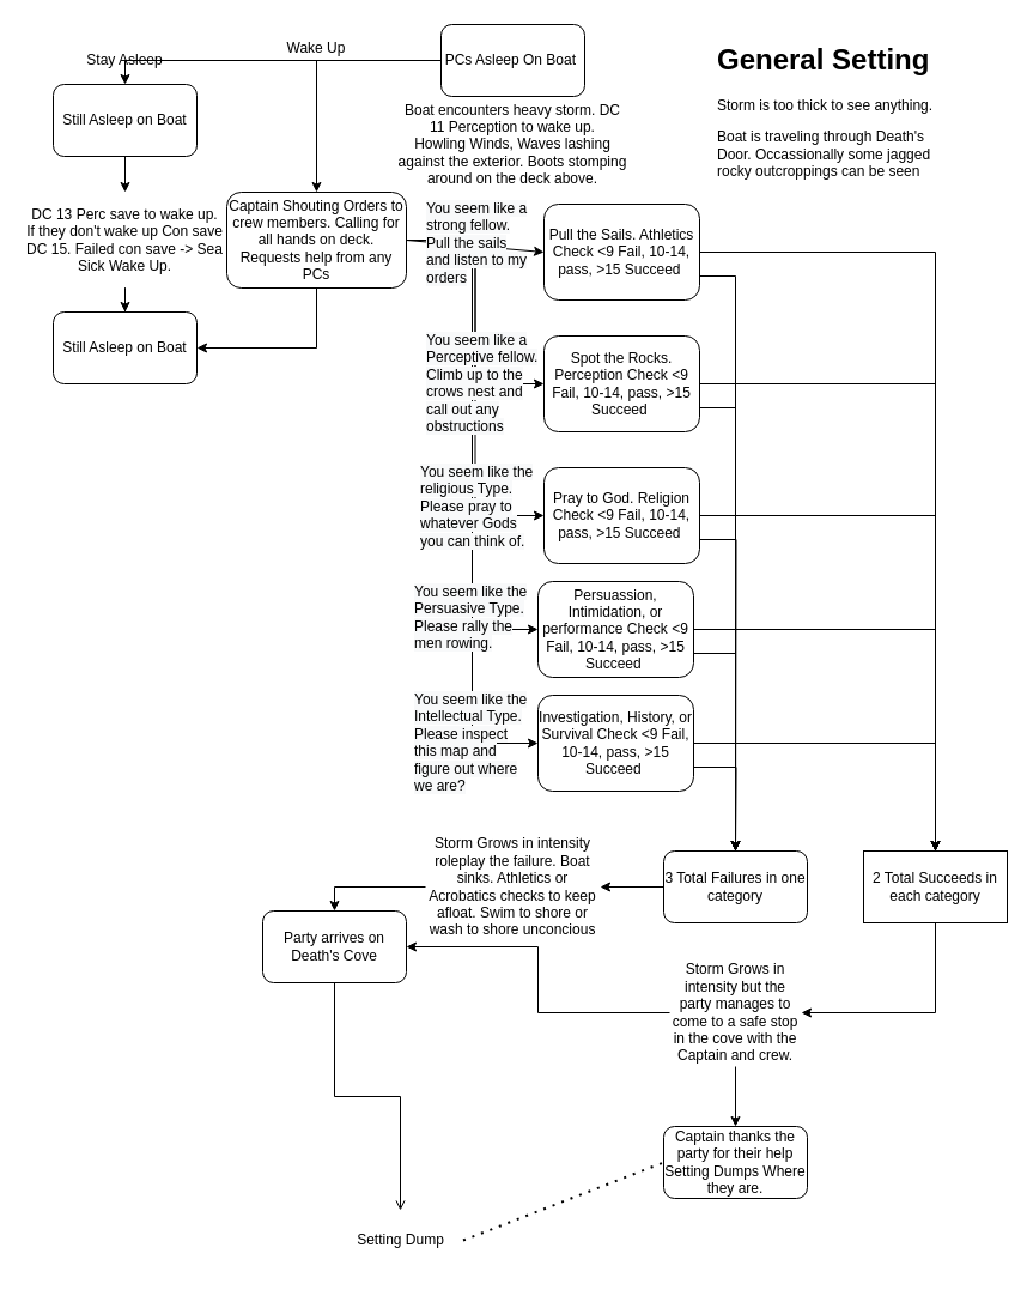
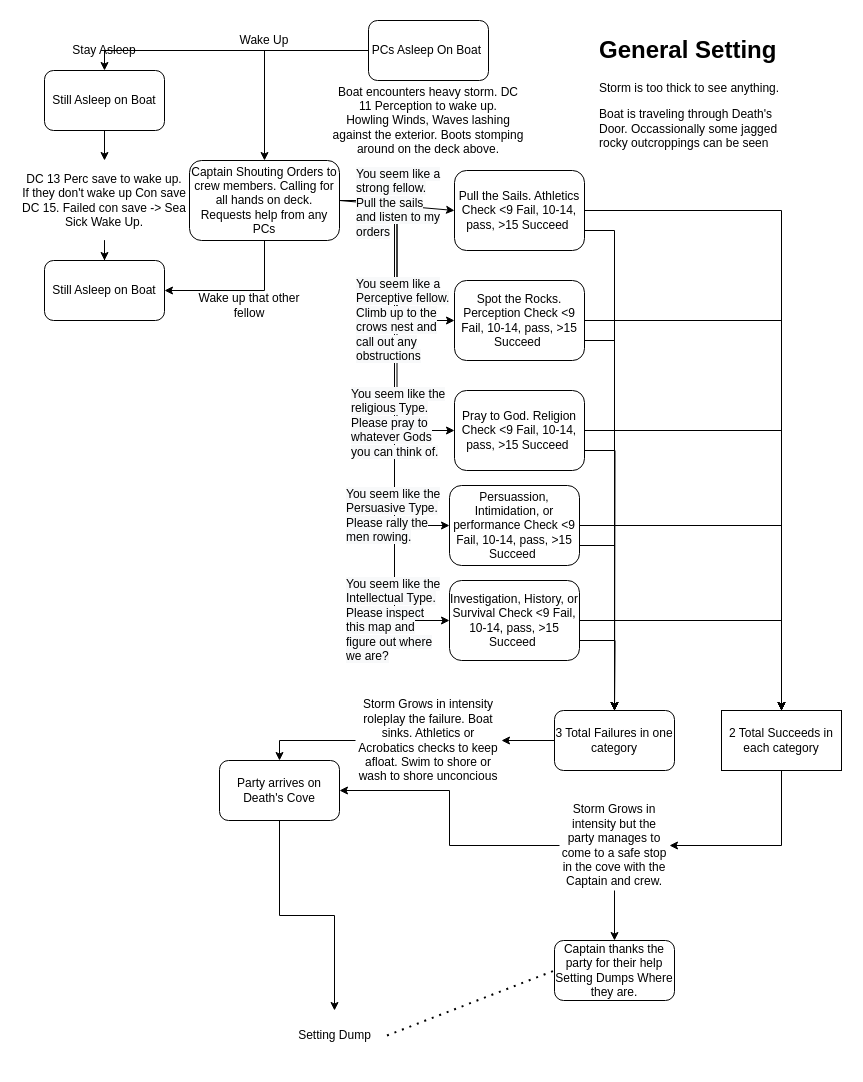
+ <mxCell id="50" value="Wake up that other fellow" style="text;html=1;strokeColor=none;fillColor=none;align=center;verticalAlign=middle;whiteSpace=wrap;rounded=0;" vertex="1" parent="1"><mxGeometry x="194" y="280" width="110" height="50" as="geometry" /></mxCell>
- <mxCell id="51" style="edgeStyle=orthogonalEdgeStyle;rounded=0;orthogonalLoop=1;jettySize=auto;html=1;exitX=0.5;exitY=1;exitDx=0;exitDy=0;entryX=0.5;entryY=0;entryDx=0;entryDy=0;endArrow=open;" edge="1" parent="1" source="52" target="53"><mxGeometry relative="1" as="geometry" /></mxCell>
+ <mxCell id="51" style="edgeStyle=orthogonalEdgeStyle;rounded=0;orthogonalLoop=1;jettySize=auto;html=1;exitX=0.5;exitY=1;exitDx=0;exitDy=0;entryX=0.5;entryY=0;entryDx=0;entryDy=0;" edge="1" parent="1" source="52" target="53"><mxGeometry relative="1" as="geometry" /></mxCell>
